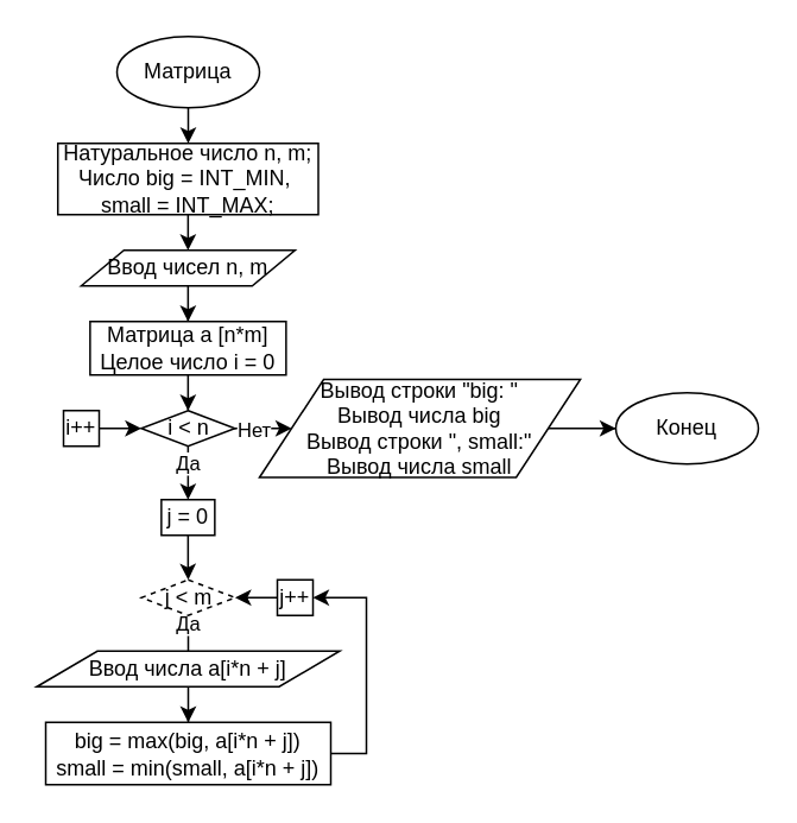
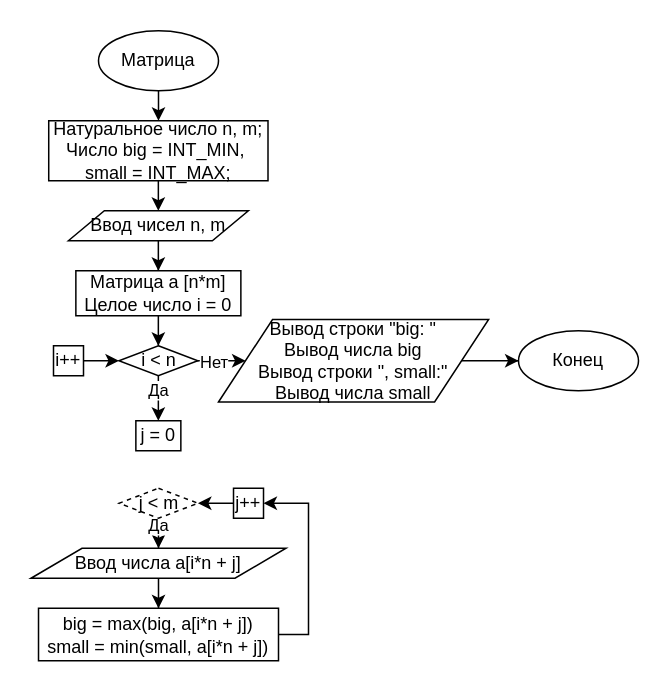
- <mxCell id="22" style="edgeStyle=orthogonalEdgeStyle;rounded=0;orthogonalLoop=1;jettySize=auto;html=1;entryX=0.5;entryY=0;entryDx=0;entryDy=0;" edge="1" parent="1" source="23" target="25"><mxGeometry relative="1" as="geometry" /></mxCell>
- <mxCell id="24" value="Да" style="edgeStyle=orthogonalEdgeStyle;rounded=0;orthogonalLoop=1;jettySize=auto;html=1;entryX=0.5;entryY=0;entryDx=0;entryDy=0;endArrow=none;" edge="1" parent="1" source="25" target="29"><mxGeometry x="0.5" relative="1" as="geometry"><mxPoint as="offset" /></mxGeometry></mxCell>
+ <mxCell id="24" value="Да" style="edgeStyle=orthogonalEdgeStyle;rounded=0;orthogonalLoop=1;jettySize=auto;html=1;entryX=0.5;entryY=0;entryDx=0;entryDy=0;" edge="1" parent="1" source="25" target="29"><mxGeometry x="0.5" relative="1" as="geometry"><mxPoint as="offset" /></mxGeometry></mxCell>
